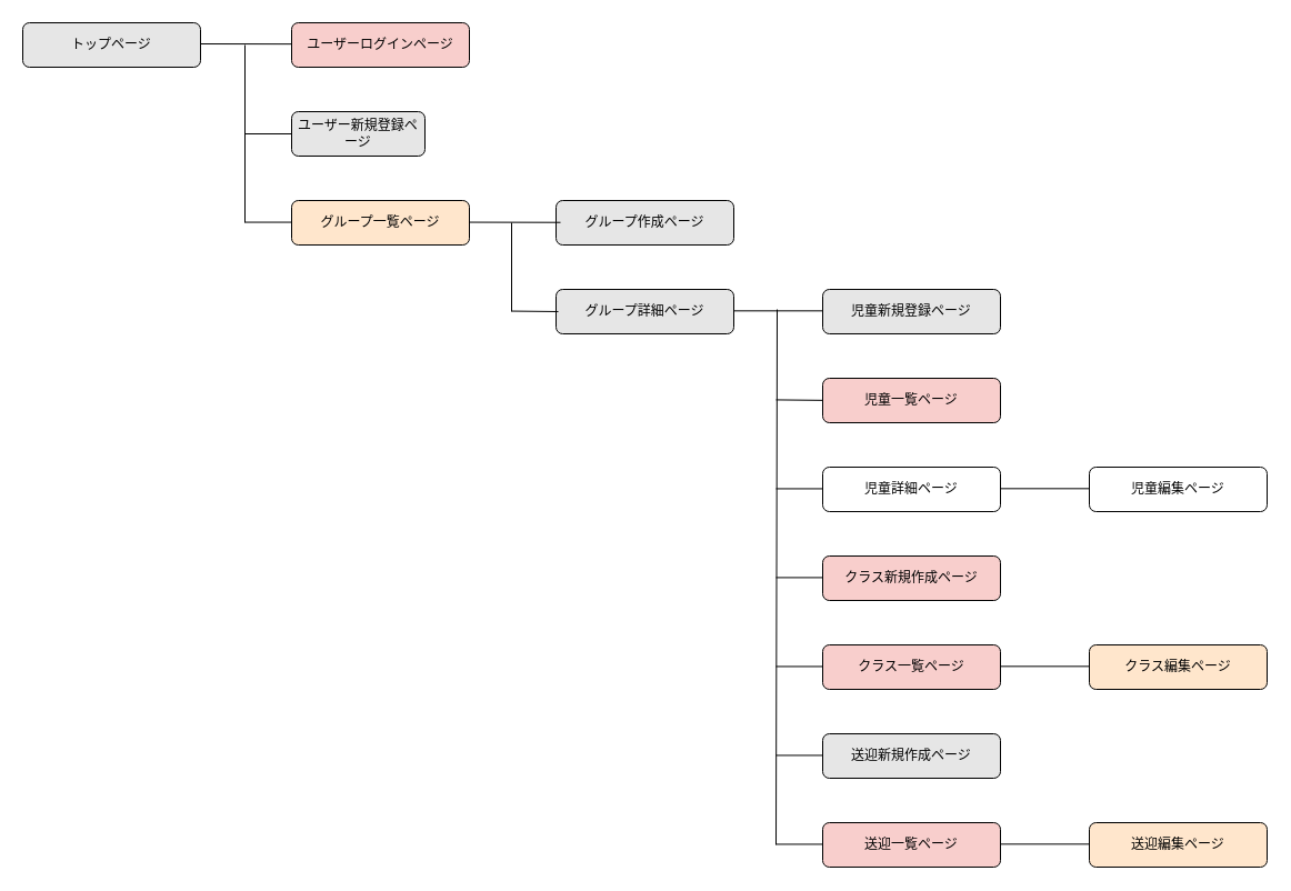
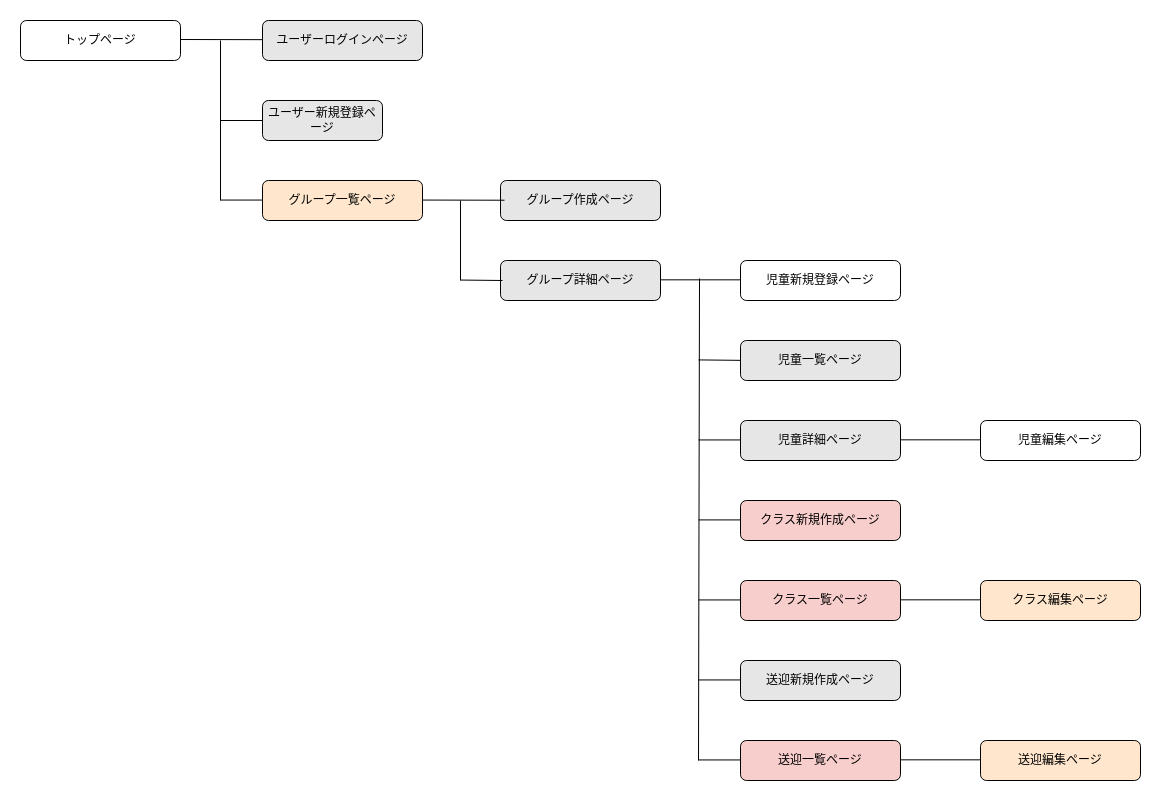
- <mxCell id="2" value="トップページ" style="rounded=1;whiteSpace=wrap;html=1;fillColor=#E6E6E6;fontColor=#000000;strokeWidth=1;strokeColor=#000000;movable=1;cloneable=1;deletable=1;snapToPoint=0;" parent="1" vertex="1"><mxGeometry x="20" y="20" width="160" height="40" as="geometry" /></mxCell>
+ <mxCell id="2" value="トップページ" style="rounded=1;whiteSpace=wrap;html=1;fillColor=#ffffff;fontColor=#000000;strokeWidth=1;strokeColor=#000000;movable=1;cloneable=1;deletable=1;snapToPoint=0;" parent="1" vertex="1"><mxGeometry x="20" y="20" width="160" height="40" as="geometry" /></mxCell>
- <mxCell id="5" value="ユーザーログインページ" style="rounded=1;whiteSpace=wrap;html=1;fillColor=#f8cecc;fontColor=#000000;strokeWidth=1;strokeColor=#000000;movable=1;cloneable=1;deletable=1;snapToPoint=0;" parent="1" vertex="1"><mxGeometry x="262" y="20" width="160" height="40" as="geometry" /></mxCell>
+ <mxCell id="5" value="ユーザーログインページ" style="rounded=1;whiteSpace=wrap;html=1;fillColor=#E6E6E6;fontColor=#000000;strokeWidth=1;strokeColor=#000000;movable=1;cloneable=1;deletable=1;snapToPoint=0;" parent="1" vertex="1"><mxGeometry x="262" y="20" width="160" height="40" as="geometry" /></mxCell>
- <mxCell id="6" value="児童新規登録ページ" style="rounded=1;whiteSpace=wrap;html=1;fillColor=#E6E6E6;fontColor=#000000;strokeWidth=1;strokeColor=#000000;movable=1;cloneable=1;deletable=1;snapToPoint=0;" parent="1" vertex="1"><mxGeometry x="740" y="260" width="160" height="40" as="geometry" /></mxCell>
+ <mxCell id="6" value="児童新規登録ページ" style="rounded=1;whiteSpace=wrap;html=1;fillColor=#ffffff;fontColor=#000000;strokeWidth=1;strokeColor=#000000;movable=1;cloneable=1;deletable=1;snapToPoint=0;" parent="1" vertex="1"><mxGeometry x="740" y="260" width="160" height="40" as="geometry" /></mxCell>
- <mxCell id="33" value="児童一覧ページ" style="rounded=1;whiteSpace=wrap;html=1;fillColor=#f8cecc;fontColor=#000000;strokeWidth=1;strokeColor=#000000;movable=1;cloneable=1;deletable=1;snapToPoint=0;" parent="1" vertex="1"><mxGeometry x="740" y="340" width="160" height="40" as="geometry" /></mxCell>
+ <mxCell id="33" value="児童一覧ページ" style="rounded=1;whiteSpace=wrap;html=1;fillColor=#E6E6E6;fontColor=#000000;strokeWidth=1;strokeColor=#000000;movable=1;cloneable=1;deletable=1;snapToPoint=0;" parent="1" vertex="1"><mxGeometry x="740" y="340" width="160" height="40" as="geometry" /></mxCell>
- <mxCell id="8" value="児童詳細ページ" style="rounded=1;whiteSpace=wrap;html=1;fillColor=#ffffff;fontColor=#000000;strokeWidth=1;strokeColor=#000000;movable=1;cloneable=1;deletable=1;snapToPoint=0;" parent="1" vertex="1"><mxGeometry x="740" y="420" width="160" height="40" as="geometry" /></mxCell>
+ <mxCell id="8" value="児童詳細ページ" style="rounded=1;whiteSpace=wrap;html=1;fillColor=#E6E6E6;fontColor=#000000;strokeWidth=1;strokeColor=#000000;movable=1;cloneable=1;deletable=1;snapToPoint=0;" parent="1" vertex="1"><mxGeometry x="740" y="420" width="160" height="40" as="geometry" /></mxCell>
